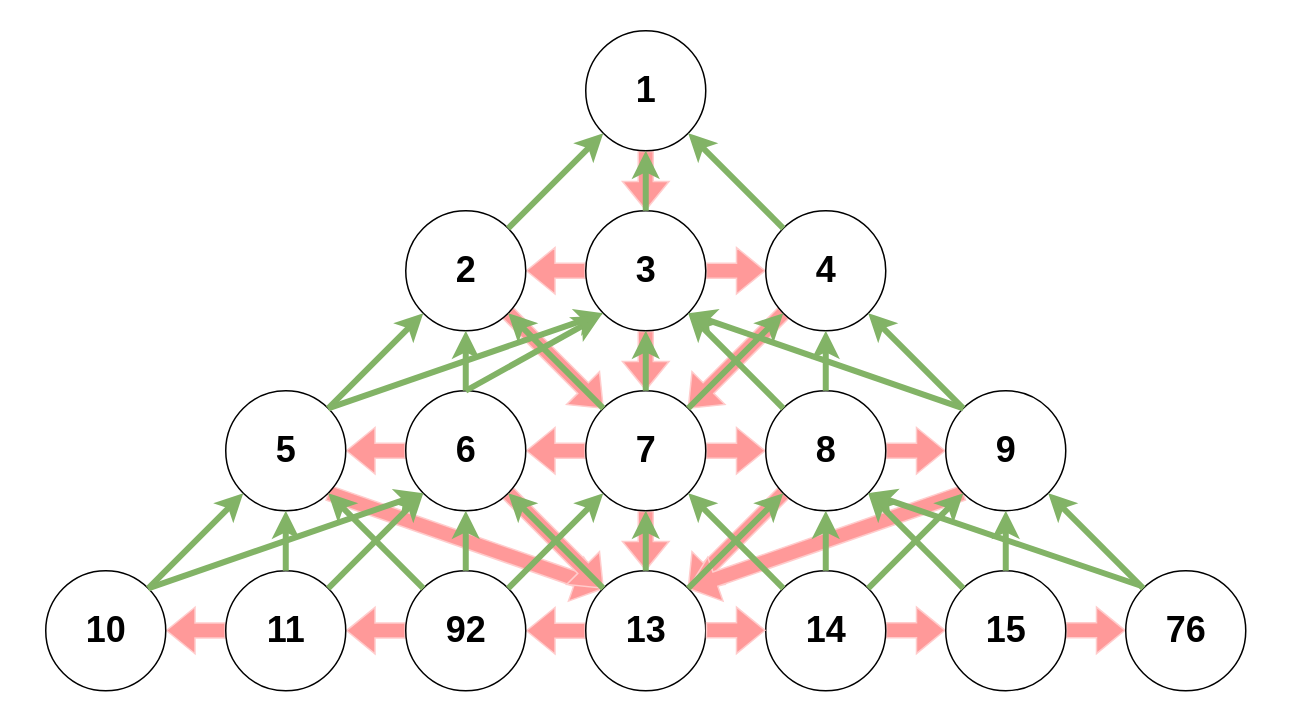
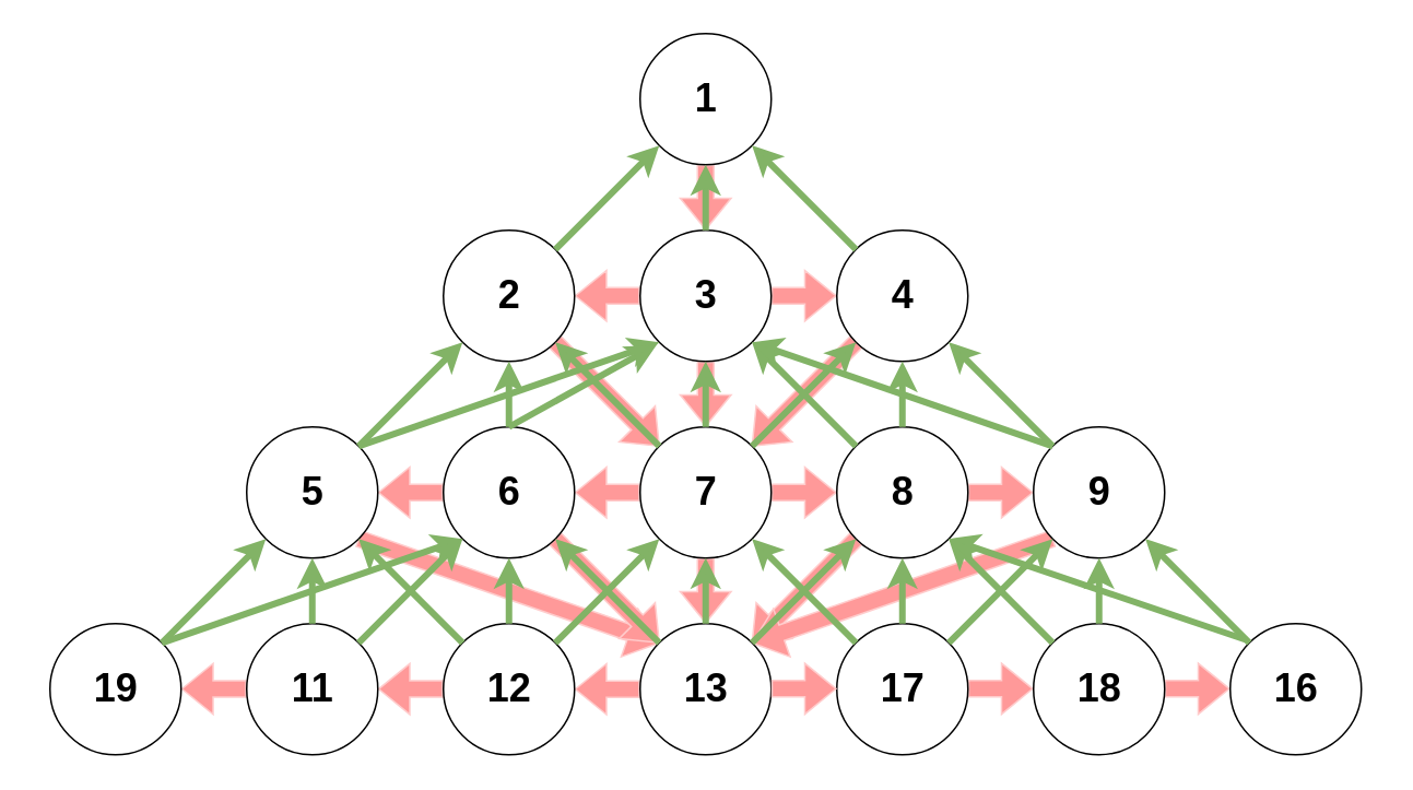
- <mxCell id="78" value="10" style="text;strokeColor=none;fillColor=none;html=1;fontSize=24;fontStyle=1;verticalAlign=middle;align=center;" vertex="1" parent="1"><mxGeometry x="20" y="400" width="100" height="40" as="geometry" /></mxCell>
+ <mxCell id="78" value="19" style="text;strokeColor=none;fillColor=none;html=1;fontSize=24;fontStyle=1;verticalAlign=middle;align=center;" vertex="1" parent="1"><mxGeometry x="20" y="400" width="100" height="40" as="geometry" /></mxCell>
- <mxCell id="80" value="92" style="text;strokeColor=none;fillColor=none;html=1;fontSize=24;fontStyle=1;verticalAlign=middle;align=center;" vertex="1" parent="1"><mxGeometry x="260" y="400" width="100" height="40" as="geometry" /></mxCell>
+ <mxCell id="80" value="12" style="text;strokeColor=none;fillColor=none;html=1;fontSize=24;fontStyle=1;verticalAlign=middle;align=center;" vertex="1" parent="1"><mxGeometry x="260" y="400" width="100" height="40" as="geometry" /></mxCell>
- <mxCell id="82" value="14" style="text;strokeColor=none;fillColor=none;html=1;fontSize=24;fontStyle=1;verticalAlign=middle;align=center;" vertex="1" parent="1"><mxGeometry x="500" y="400" width="100" height="40" as="geometry" /></mxCell>
+ <mxCell id="82" value="17" style="text;strokeColor=none;fillColor=none;html=1;fontSize=24;fontStyle=1;verticalAlign=middle;align=center;" vertex="1" parent="1"><mxGeometry x="500" y="400" width="100" height="40" as="geometry" /></mxCell>
- <mxCell id="83" value="15" style="text;strokeColor=none;fillColor=none;html=1;fontSize=24;fontStyle=1;verticalAlign=middle;align=center;" vertex="1" parent="1"><mxGeometry x="620" y="400" width="100" height="40" as="geometry" /></mxCell>
+ <mxCell id="83" value="18" style="text;strokeColor=none;fillColor=none;html=1;fontSize=24;fontStyle=1;verticalAlign=middle;align=center;" vertex="1" parent="1"><mxGeometry x="620" y="400" width="100" height="40" as="geometry" /></mxCell>
- <mxCell id="84" value="76" style="text;strokeColor=none;fillColor=none;html=1;fontSize=24;fontStyle=1;verticalAlign=middle;align=center;" vertex="1" parent="1"><mxGeometry x="740" y="400" width="100" height="40" as="geometry" /></mxCell>
+ <mxCell id="84" value="16" style="text;strokeColor=none;fillColor=none;html=1;fontSize=24;fontStyle=1;verticalAlign=middle;align=center;" vertex="1" parent="1"><mxGeometry x="740" y="400" width="100" height="40" as="geometry" /></mxCell>
